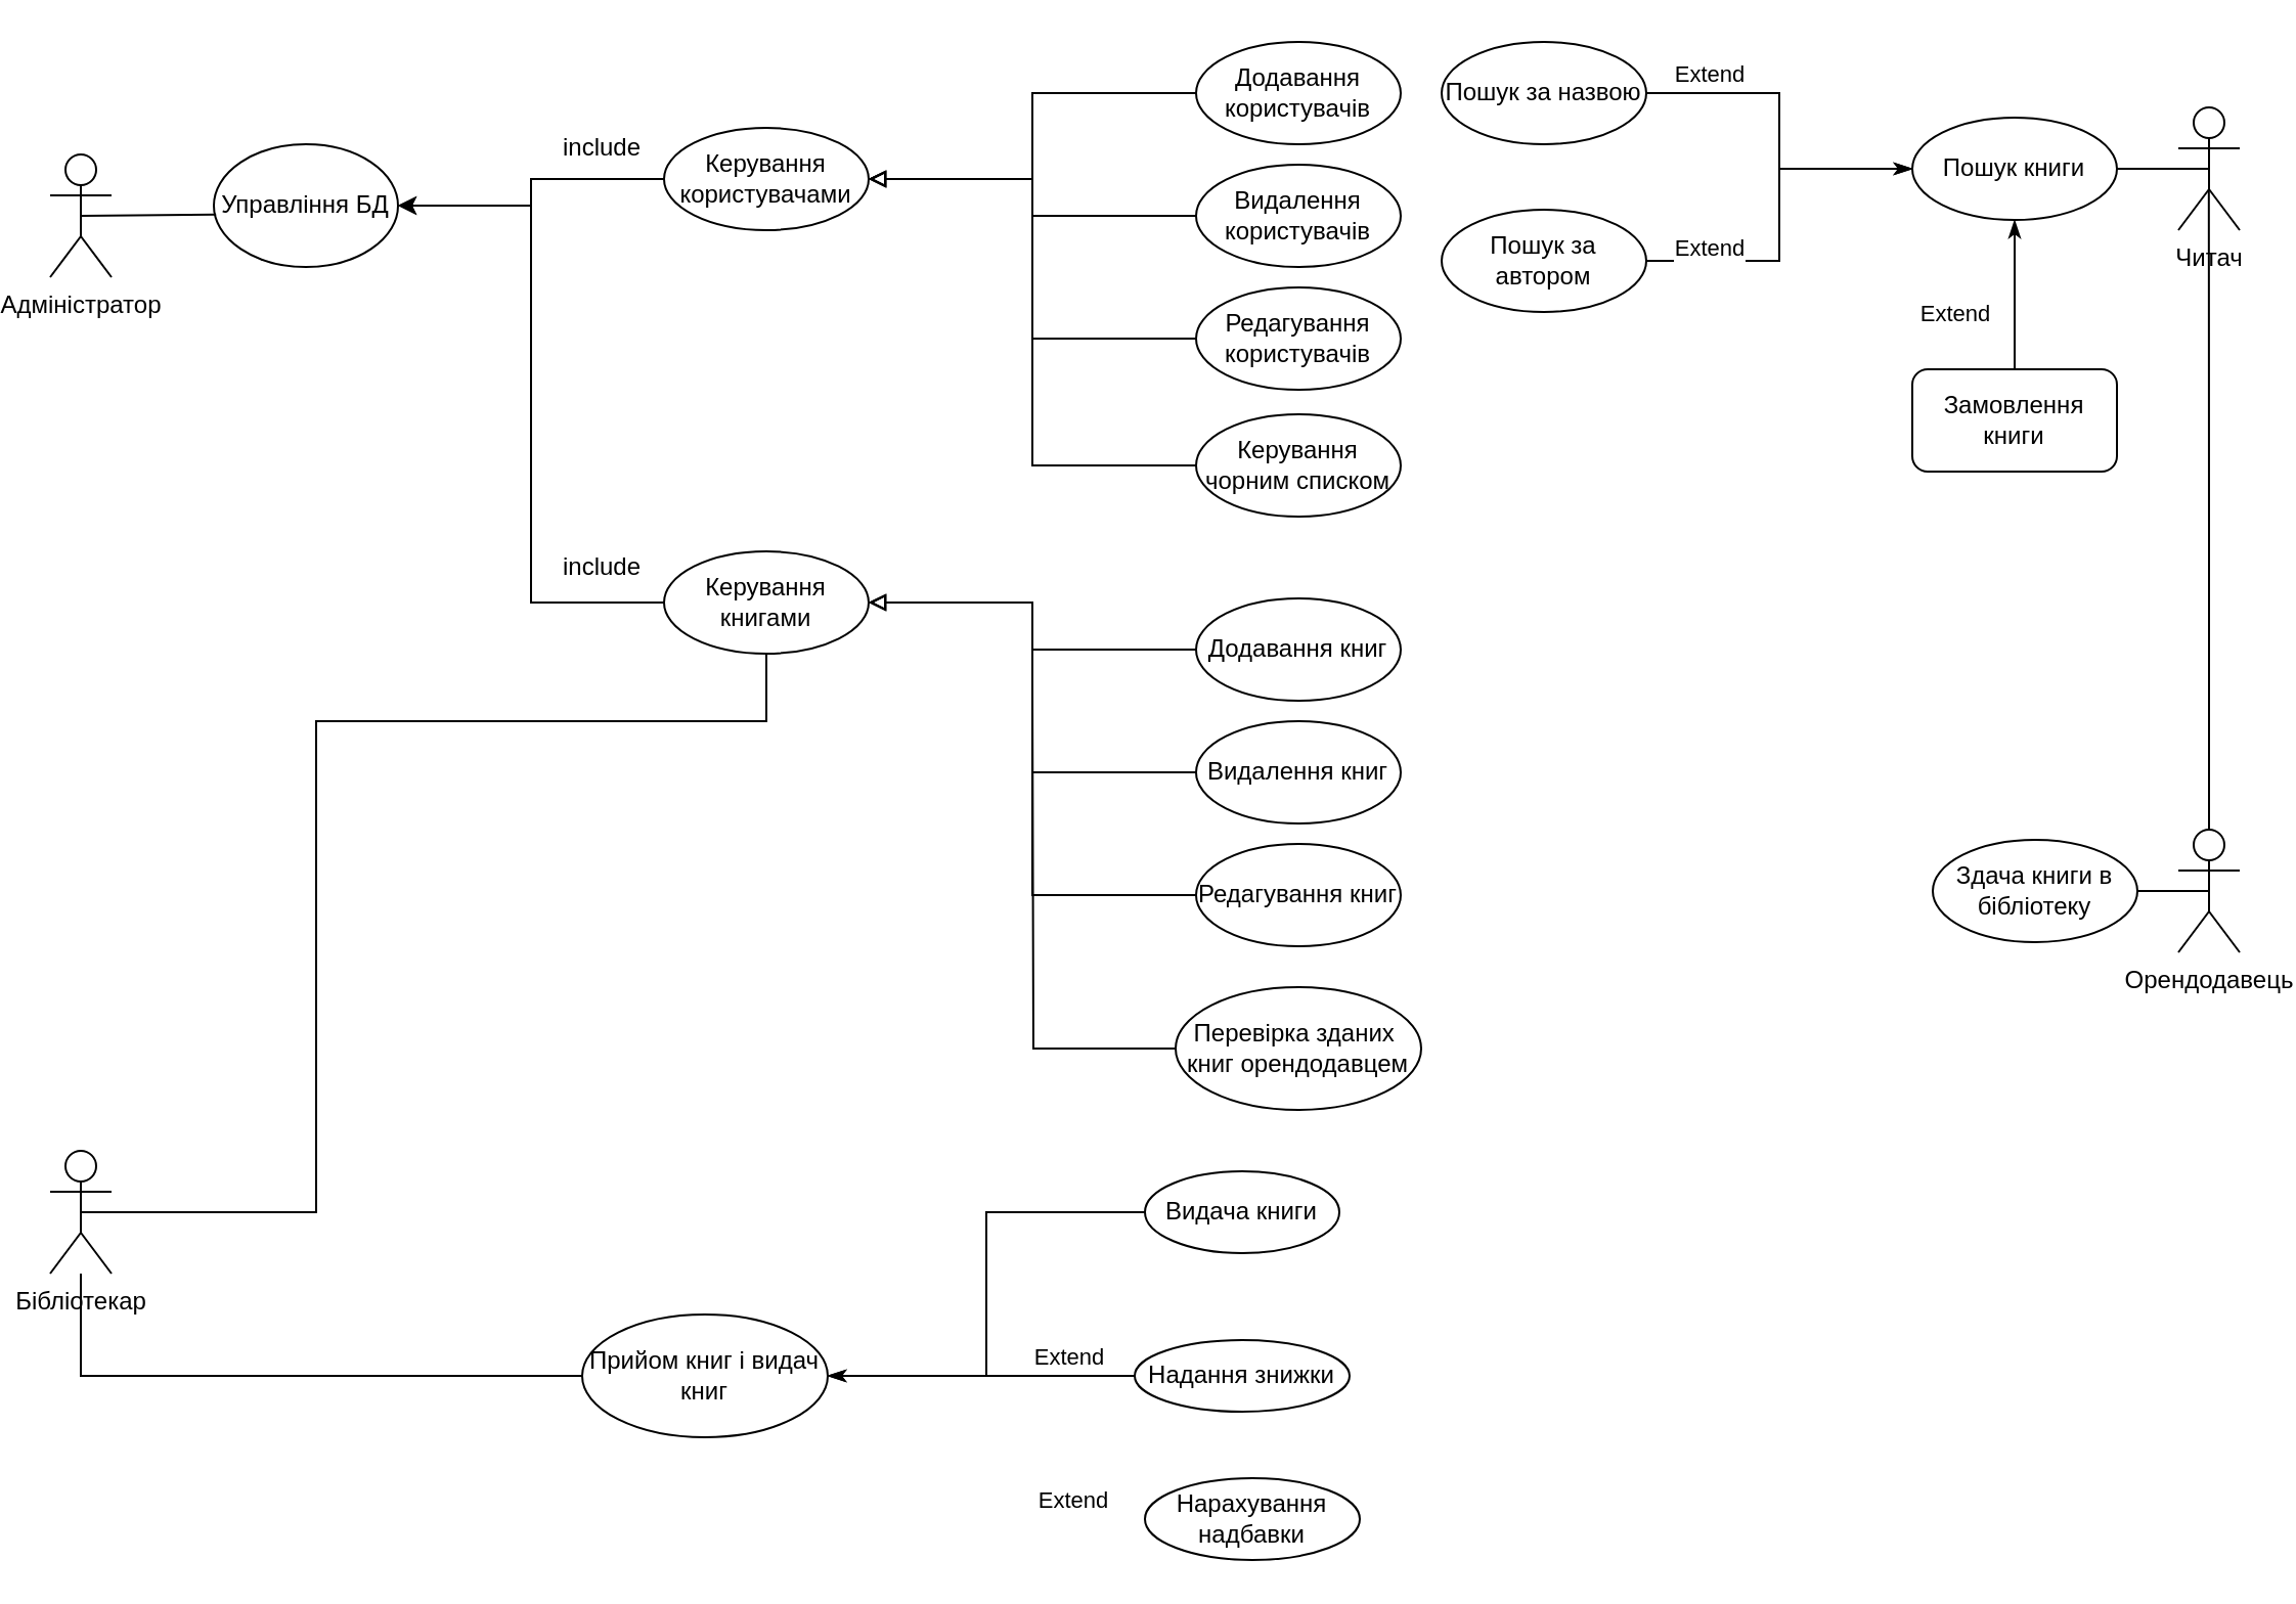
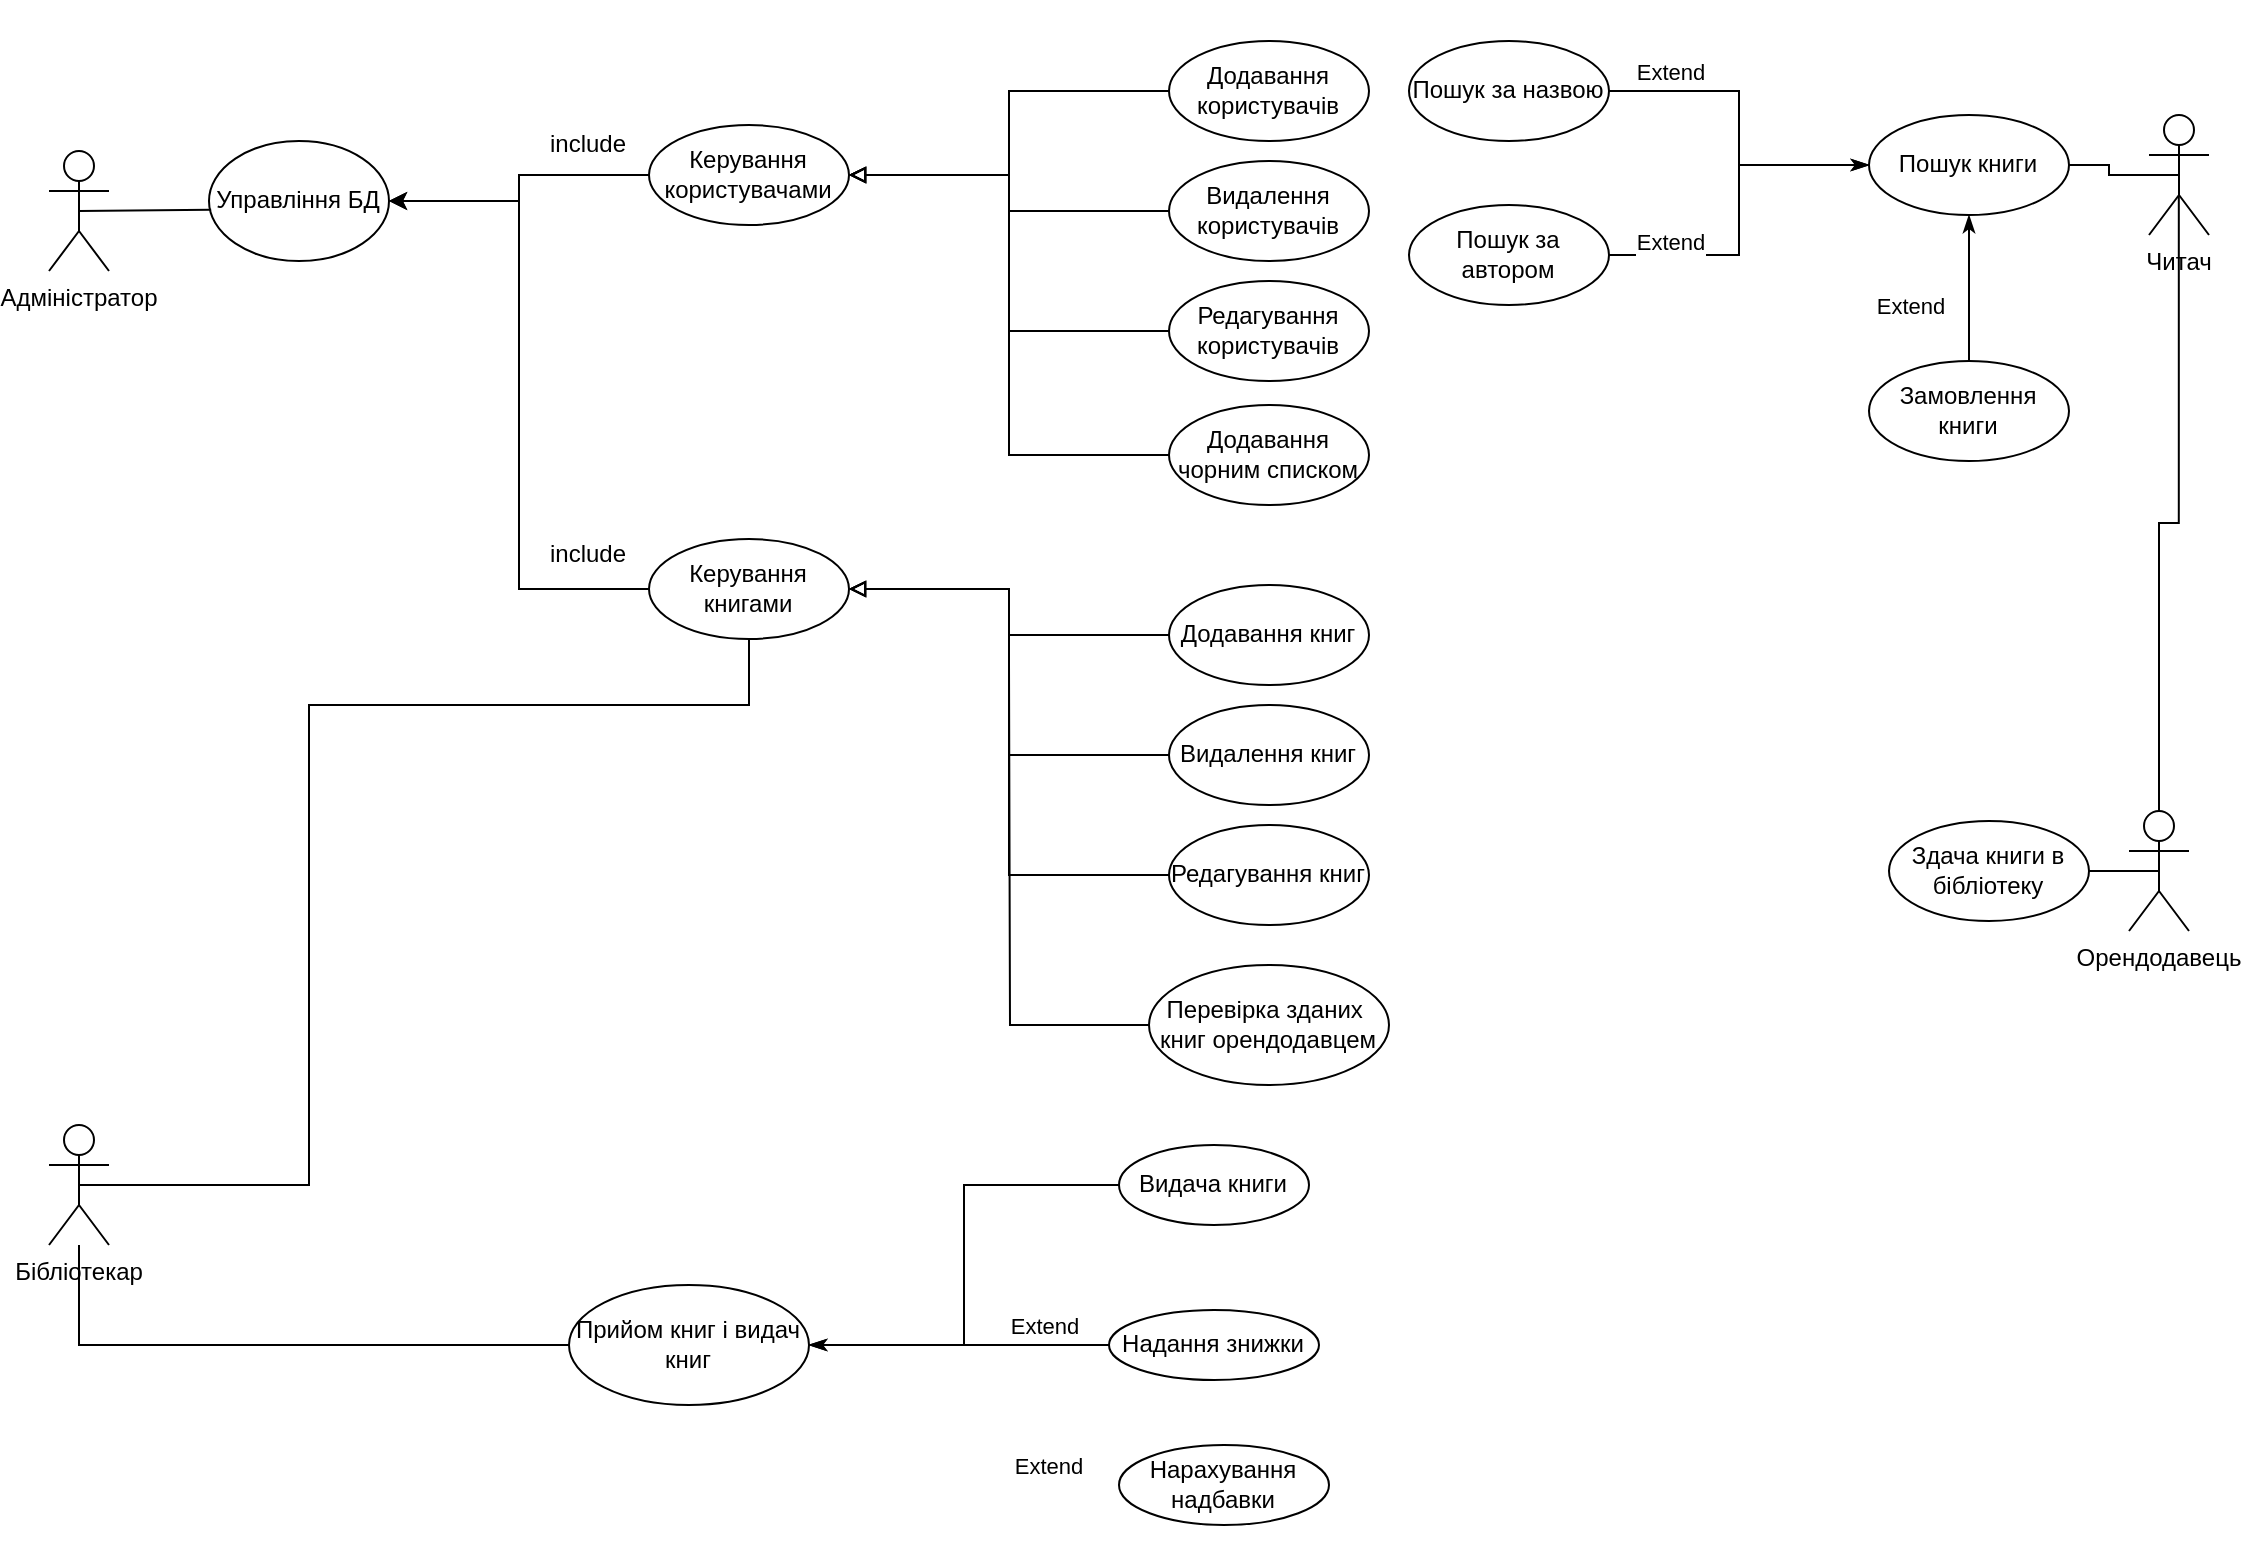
- <mxCell id="6" value="Читач&lt;br&gt;" style="shape=umlActor;verticalLabelPosition=bottom;verticalAlign=top;html=1;" parent="1" vertex="1"><mxGeometry x="1060" y="52" width="30" height="60" as="geometry" /></mxCell>
+ <mxCell id="6" value="Читач&lt;br&gt;" style="shape=umlActor;verticalLabelPosition=bottom;verticalAlign=top;html=1;" parent="1" vertex="1"><mxGeometry x="1070" y="57" width="30" height="60" as="geometry" /></mxCell>
- <mxCell id="51" value="Замовлення книги" style="whiteSpace=wrap;html=1;rounded=1;" parent="1" vertex="1"><mxGeometry x="930" y="180" width="100" height="50" as="geometry" /></mxCell>
+ <mxCell id="51" value="Замовлення книги" style="ellipse;whiteSpace=wrap;html=1;" parent="1" vertex="1"><mxGeometry x="930" y="180" width="100" height="50" as="geometry" /></mxCell>
- <mxCell id="42" value="Керування чорним списком" style="ellipse;whiteSpace=wrap;html=1;" parent="1" vertex="1"><mxGeometry x="580" y="202" width="100" height="50" as="geometry" /></mxCell>
+ <mxCell id="42" value="Додавання чорним списком" style="ellipse;whiteSpace=wrap;html=1;" parent="1" vertex="1"><mxGeometry x="580" y="202" width="100" height="50" as="geometry" /></mxCell>
